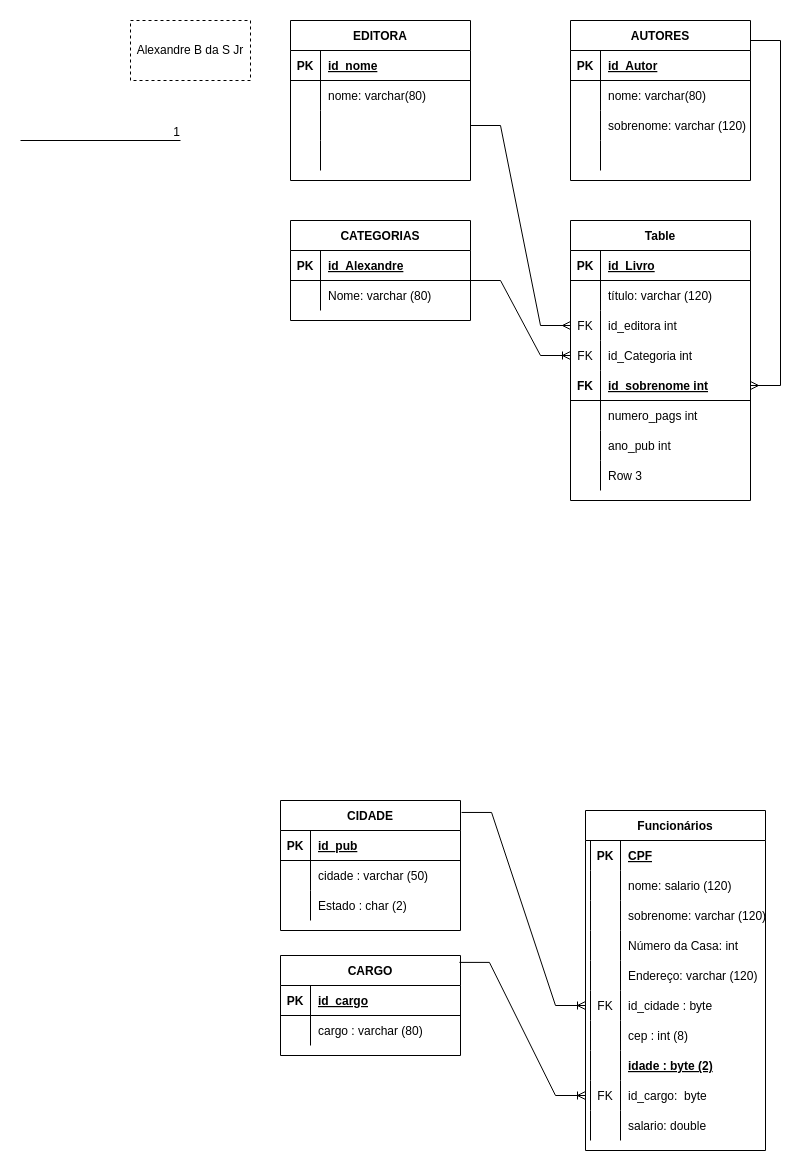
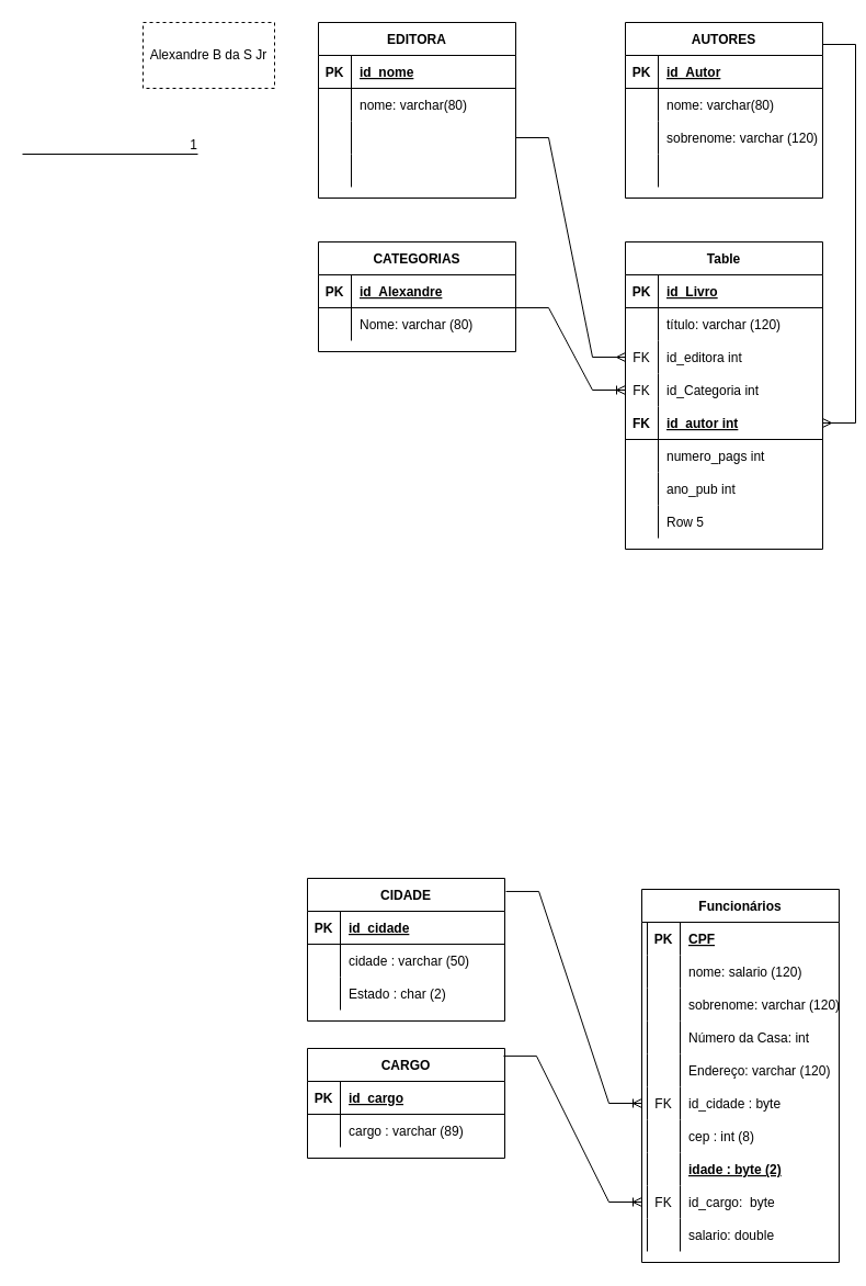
- <mxCell id="51" value="id_sobrenome int" style="shape=partialRectangle;connectable=0;fillColor=none;top=0;left=0;bottom=0;right=0;align=left;spacingLeft=6;fontStyle=5;overflow=hidden;" vertex="1" parent="49"><mxGeometry x="30" width="150" height="30" as="geometry"><mxRectangle width="150" height="30" as="alternateBounds" /></mxGeometry></mxCell>
+ <mxCell id="51" value="id_autor int" style="shape=partialRectangle;connectable=0;fillColor=none;top=0;left=0;bottom=0;right=0;align=left;spacingLeft=6;fontStyle=5;overflow=hidden;" vertex="1" parent="49"><mxGeometry x="30" width="150" height="30" as="geometry"><mxRectangle width="150" height="30" as="alternateBounds" /></mxGeometry></mxCell>
- <mxCell id="60" value="Row 3" style="shape=partialRectangle;connectable=0;fillColor=none;top=0;left=0;bottom=0;right=0;align=left;spacingLeft=6;overflow=hidden;" vertex="1" parent="58"><mxGeometry x="30" width="150" height="30" as="geometry"><mxRectangle width="150" height="30" as="alternateBounds" /></mxGeometry></mxCell>
+ <mxCell id="60" value="Row 5" style="shape=partialRectangle;connectable=0;fillColor=none;top=0;left=0;bottom=0;right=0;align=left;spacingLeft=6;overflow=hidden;" vertex="1" parent="58"><mxGeometry x="30" width="150" height="30" as="geometry"><mxRectangle width="150" height="30" as="alternateBounds" /></mxGeometry></mxCell>
- <mxCell id="69" value="id_pub" style="shape=partialRectangle;connectable=0;fillColor=none;top=0;left=0;bottom=0;right=0;align=left;spacingLeft=6;fontStyle=5;overflow=hidden;" vertex="1" parent="67"><mxGeometry x="30" width="150" height="30" as="geometry"><mxRectangle width="150" height="30" as="alternateBounds" /></mxGeometry></mxCell>
+ <mxCell id="69" value="id_cidade" style="shape=partialRectangle;connectable=0;fillColor=none;top=0;left=0;bottom=0;right=0;align=left;spacingLeft=6;fontStyle=5;overflow=hidden;" vertex="1" parent="67"><mxGeometry x="30" width="150" height="30" as="geometry"><mxRectangle width="150" height="30" as="alternateBounds" /></mxGeometry></mxCell>
- <mxCell id="114" value="cargo : varchar (80)" style="shape=partialRectangle;connectable=0;fillColor=none;top=0;left=0;bottom=0;right=0;align=left;spacingLeft=6;overflow=hidden;" vertex="1" parent="112"><mxGeometry x="30" width="150" height="30" as="geometry"><mxRectangle width="150" height="30" as="alternateBounds" /></mxGeometry></mxCell>
+ <mxCell id="114" value="cargo : varchar (89)" style="shape=partialRectangle;connectable=0;fillColor=none;top=0;left=0;bottom=0;right=0;align=left;spacingLeft=6;overflow=hidden;" vertex="1" parent="112"><mxGeometry x="30" width="150" height="30" as="geometry"><mxRectangle width="150" height="30" as="alternateBounds" /></mxGeometry></mxCell>
